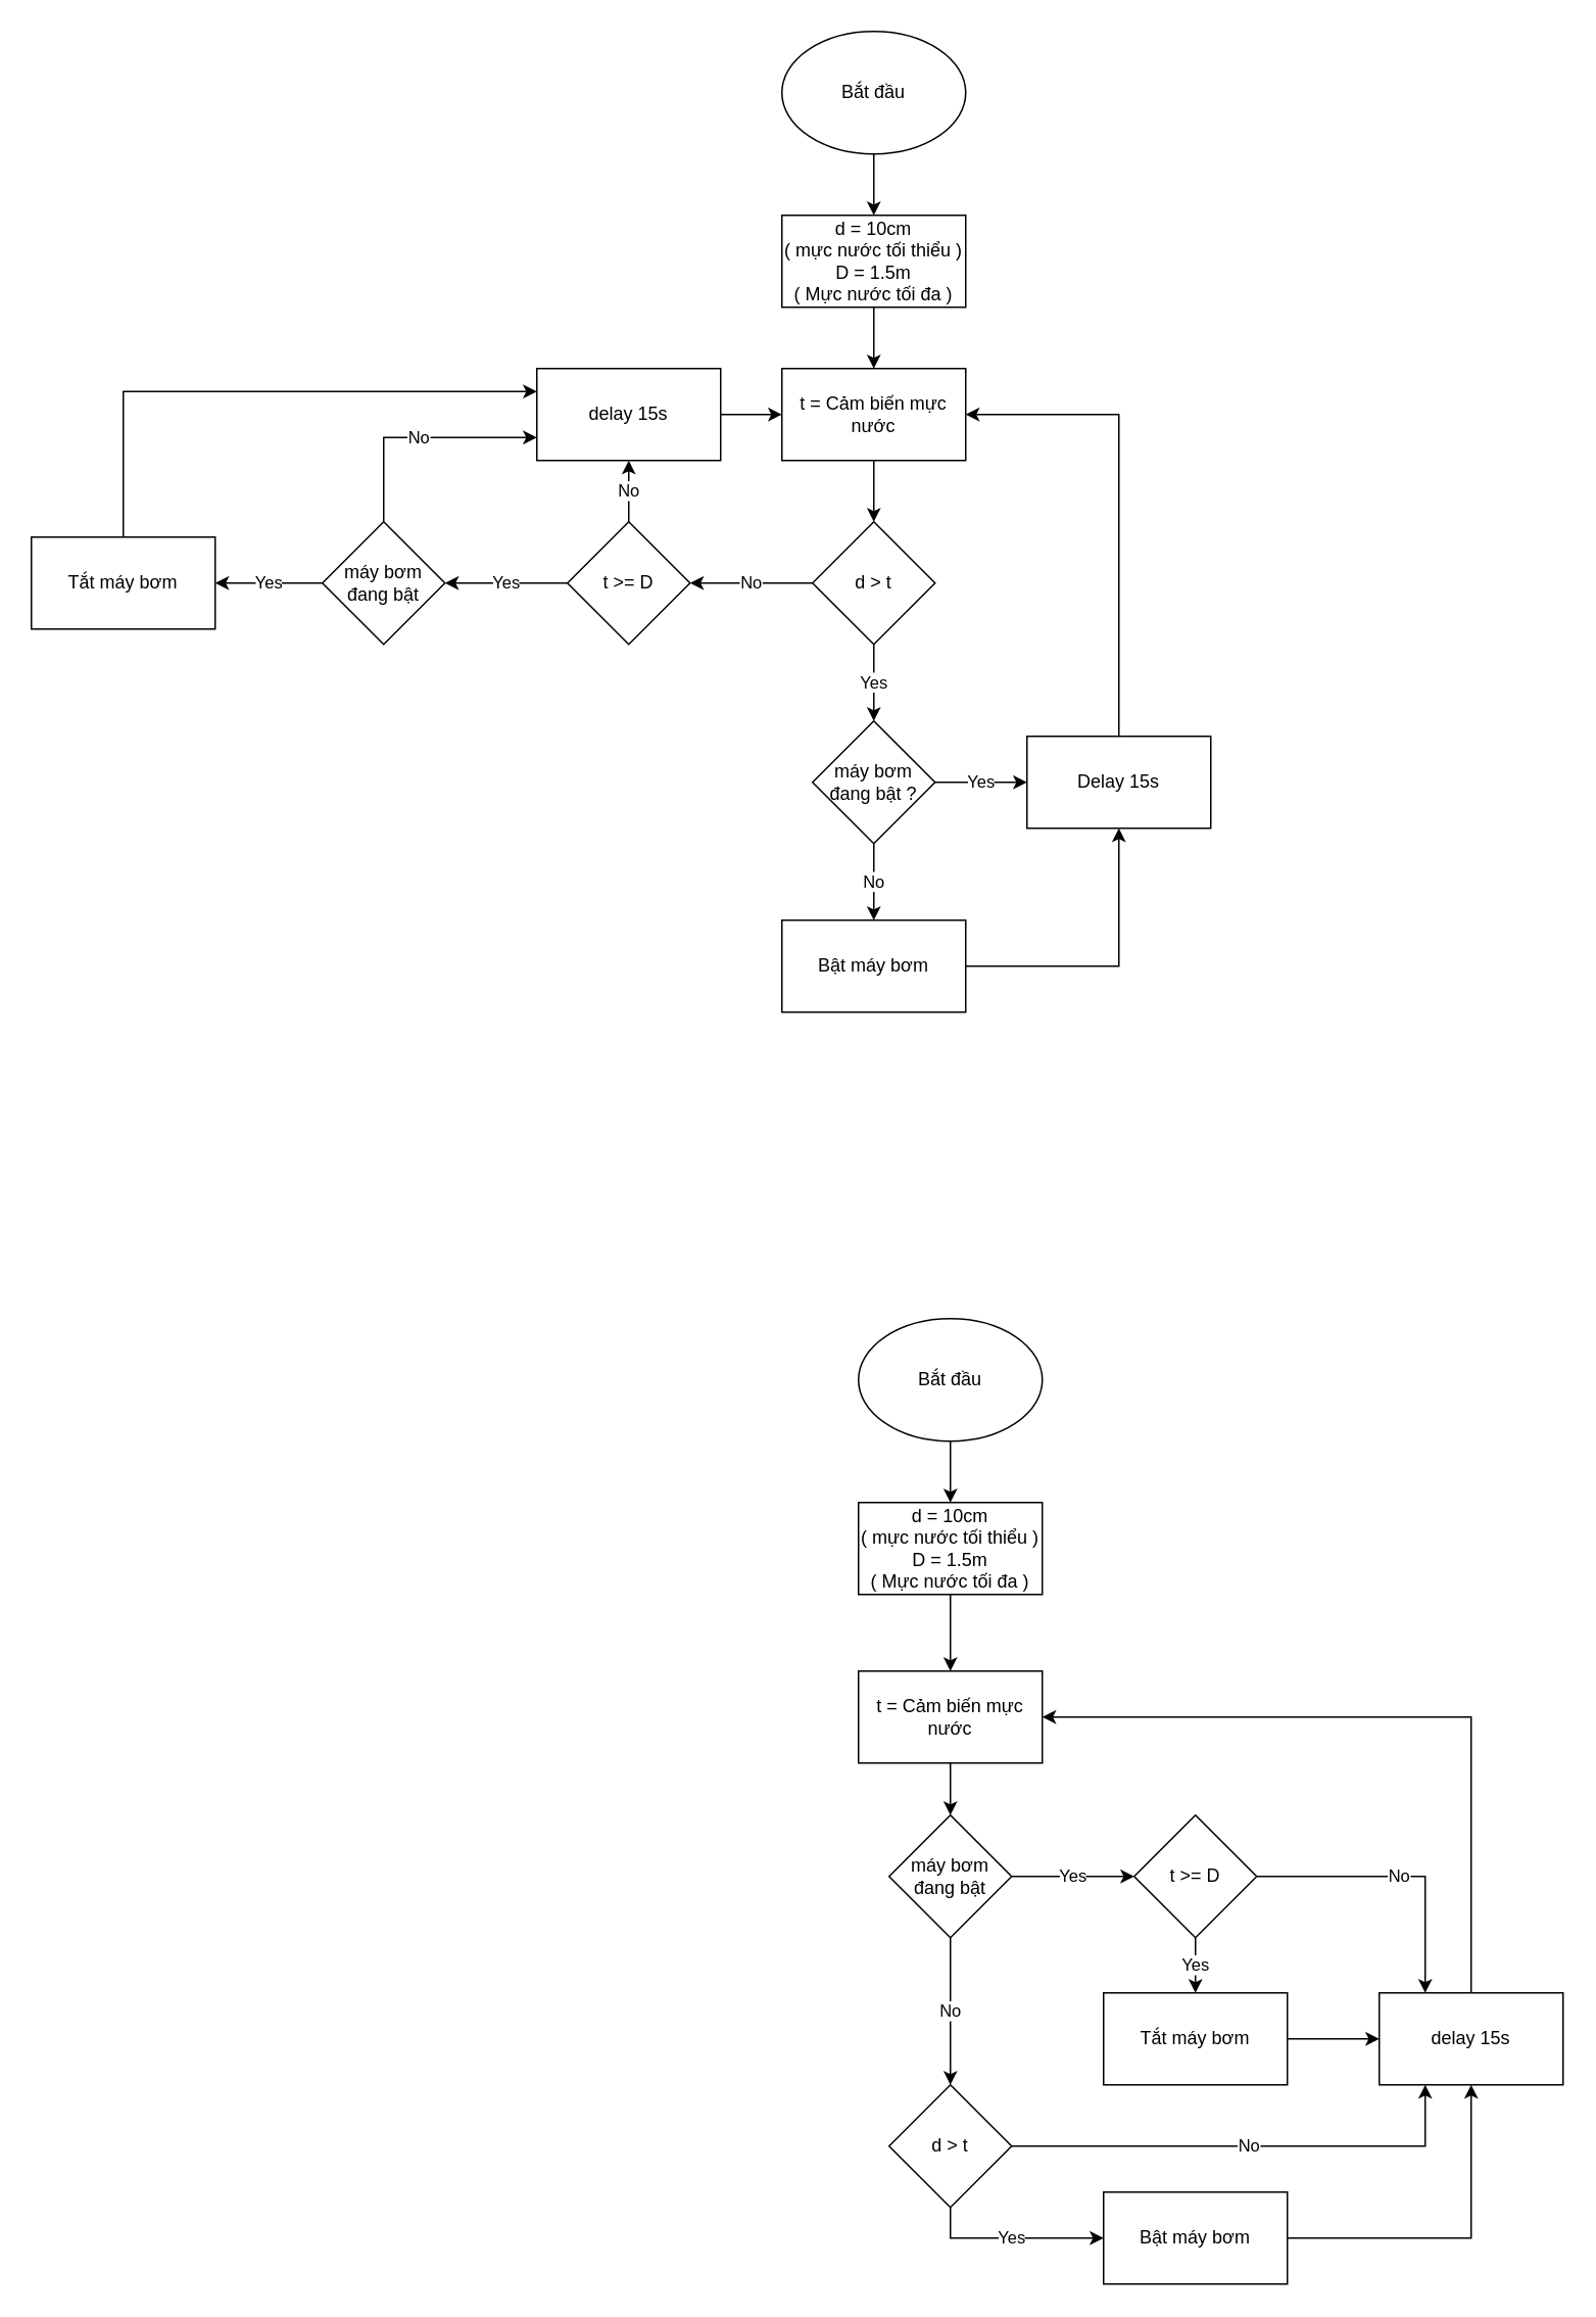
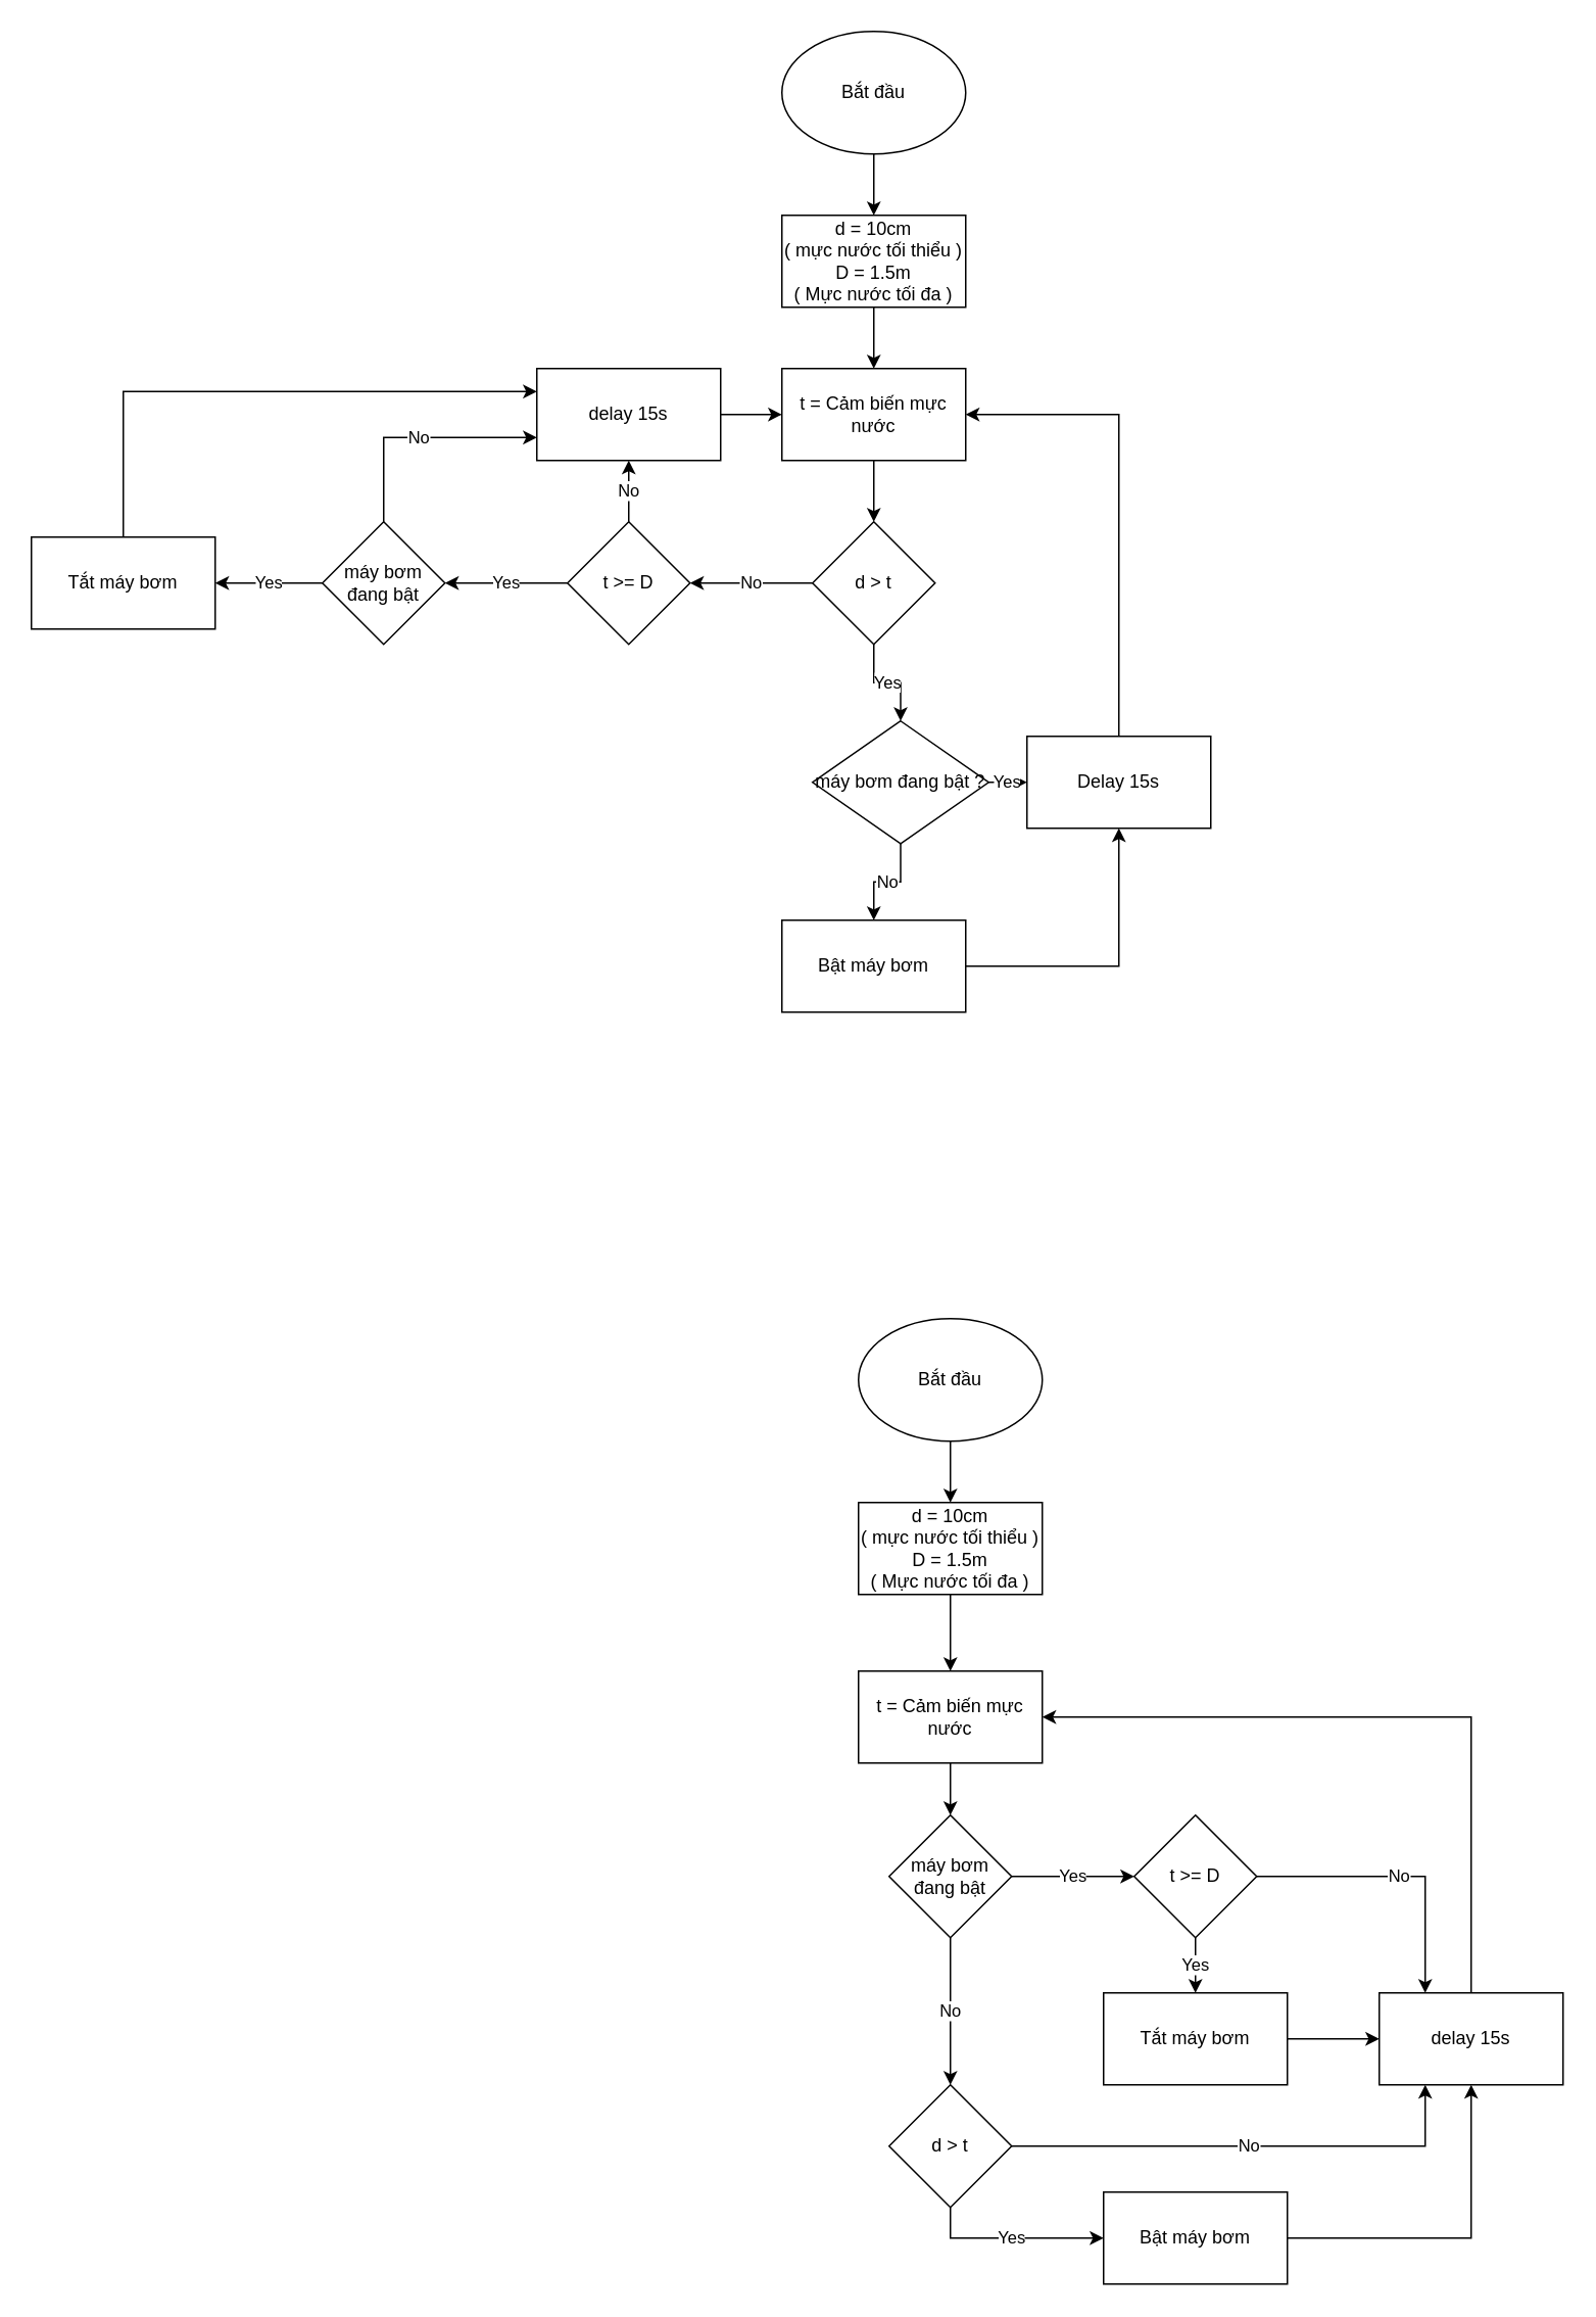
- <mxCell id="13" value="máy bơm đang bật ?" style="rhombus;whiteSpace=wrap;html=1;" vertex="1" parent="1"><mxGeometry x="530" y="470" width="80" height="80" as="geometry" /></mxCell>
+ <mxCell id="13" value="máy bơm đang bật ?" style="rhombus;whiteSpace=wrap;html=1;" vertex="1" parent="1"><mxGeometry x="530" y="470" width="115" height="80" as="geometry" /></mxCell>
